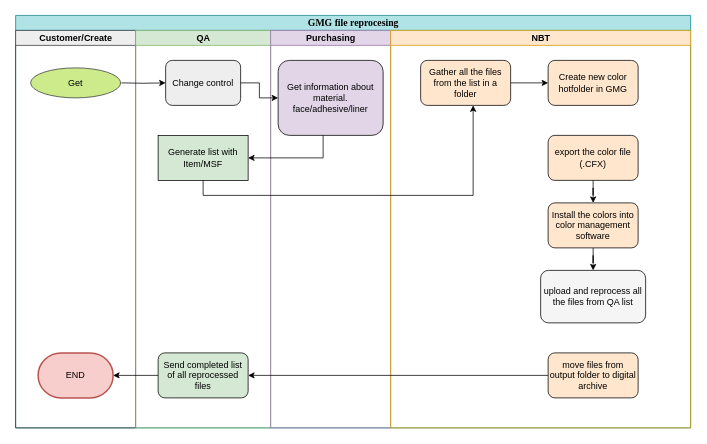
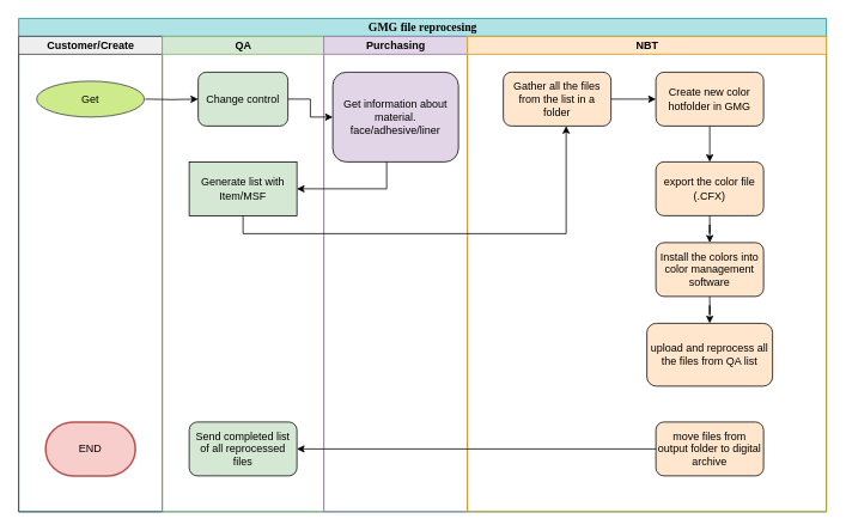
- <mxCell id="7" value="Change control" style="rounded=1;whiteSpace=wrap;html=1;fillColor=#eeeeee;" vertex="1" parent="6"><mxGeometry x="40" y="40" width="100" height="60" as="geometry" /></mxCell>
+ <mxCell id="7" value="Change control" style="rounded=1;whiteSpace=wrap;html=1;fillColor=#D5E8D4;" vertex="1" parent="6"><mxGeometry x="40" y="40" width="100" height="60" as="geometry" /></mxCell>
+ <mxCell id="15" value="" style="edgeStyle=orthogonalEdgeStyle;rounded=0;orthogonalLoop=1;jettySize=auto;html=1;" edge="1" parent="12" source="17" target="16"><mxGeometry relative="1" as="geometry" /></mxCell>
- <mxCell id="21" value="upload and reprocess all the files from QA list" style="rounded=1;whiteSpace=wrap;html=1;fillColor=#f5f5f5;" vertex="1" parent="12"><mxGeometry x="200" y="320" width="140" height="70" as="geometry" /></mxCell>
+ <mxCell id="21" value="upload and reprocess all the files from QA list" style="rounded=1;whiteSpace=wrap;html=1;fillColor=#FFE6CC;" vertex="1" parent="12"><mxGeometry x="200" y="320" width="140" height="70" as="geometry" /></mxCell>
- <mxCell id="28" value="" style="edgeStyle=orthogonalEdgeStyle;rounded=0;orthogonalLoop=1;jettySize=auto;html=1;entryX=1;entryY=0.5;entryDx=0;entryDy=0;entryPerimeter=0;" edge="1" parent="2" source="9" target="5"><mxGeometry relative="1" as="geometry"><mxPoint x="140" y="480" as="targetPoint" /></mxGeometry></mxCell>
